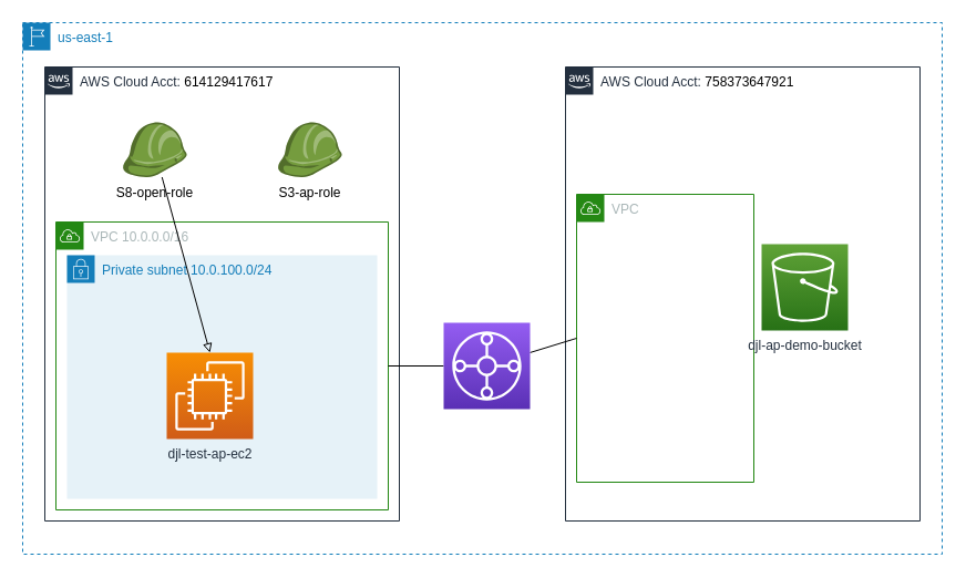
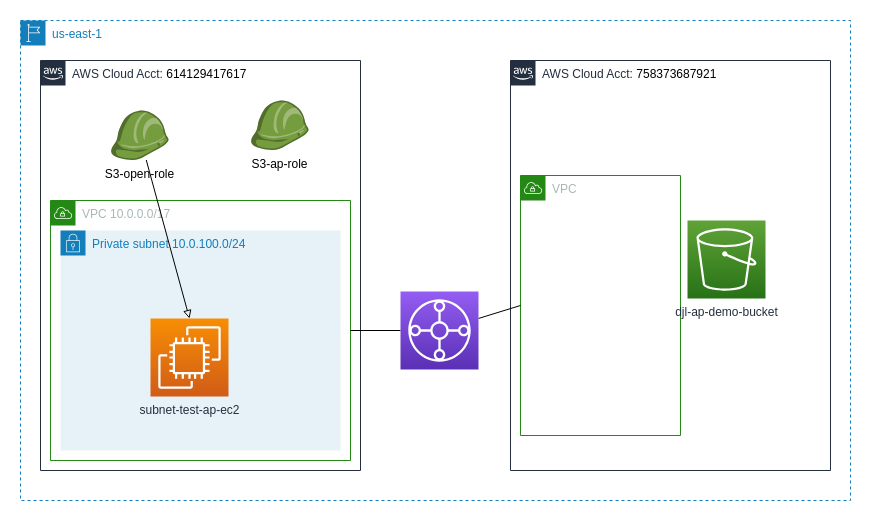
- <mxCell id="6" value="AWS Cloud Acct: &lt;font color=&quot;#000000&quot;&gt;7&lt;font style=&quot;font-size: 12px&quot;&gt;58373647921&lt;/font&gt;&lt;/font&gt;" style="points=[[0,0],[0.25,0],[0.5,0],[0.75,0],[1,0],[1,0.25],[1,0.5],[1,0.75],[1,1],[0.75,1],[0.5,1],[0.25,1],[0,1],[0,0.75],[0,0.5],[0,0.25]];outlineConnect=0;gradientColor=none;html=1;whiteSpace=wrap;fontSize=12;fontStyle=0;shape=mxgraph.aws4.group;grIcon=mxgraph.aws4.group_aws_cloud_alt;strokeColor=#232F3E;fillColor=none;verticalAlign=top;align=left;spacingLeft=30;fontColor=#232F3E;dashed=0;" vertex="1" parent="1"><mxGeometry x="510" y="60" width="320" height="410" as="geometry" /></mxCell>
+ <mxCell id="6" value="AWS Cloud Acct: &lt;font color=&quot;#000000&quot;&gt;7&lt;font style=&quot;font-size: 12px&quot;&gt;58373687921&lt;/font&gt;&lt;/font&gt;" style="points=[[0,0],[0.25,0],[0.5,0],[0.75,0],[1,0],[1,0.25],[1,0.5],[1,0.75],[1,1],[0.75,1],[0.5,1],[0.25,1],[0,1],[0,0.75],[0,0.5],[0,0.25]];outlineConnect=0;gradientColor=none;html=1;whiteSpace=wrap;fontSize=12;fontStyle=0;shape=mxgraph.aws4.group;grIcon=mxgraph.aws4.group_aws_cloud_alt;strokeColor=#232F3E;fillColor=none;verticalAlign=top;align=left;spacingLeft=30;fontColor=#232F3E;dashed=0;" vertex="1" parent="1"><mxGeometry x="510" y="60" width="320" height="410" as="geometry" /></mxCell>
- <mxCell id="15" value="S3-ap-role" style="outlineConnect=0;dashed=0;verticalLabelPosition=bottom;verticalAlign=top;align=center;html=1;shape=mxgraph.aws3.role;fillColor=#759C3E;gradientColor=none;labelBackgroundColor=none;fontFamily=Helvetica;fontSize=12;fontColor=#000000;" vertex="1" parent="1"><mxGeometry x="250" y="110" width="58" height="49.5" as="geometry" /></mxCell>
+ <mxCell id="15" value="S3-ap-role" style="outlineConnect=0;dashed=0;verticalLabelPosition=bottom;verticalAlign=top;align=center;html=1;shape=mxgraph.aws3.role;fillColor=#759C3E;gradientColor=none;labelBackgroundColor=none;fontFamily=Helvetica;fontSize=12;fontColor=#000000;" vertex="1" parent="1"><mxGeometry x="250" y="100" width="58" height="49.5" as="geometry" /></mxCell>
- <mxCell id="14" value="S8-open-role" style="outlineConnect=0;dashed=0;verticalLabelPosition=bottom;verticalAlign=top;align=center;html=1;shape=mxgraph.aws3.role;fillColor=#759C3E;gradientColor=none;labelBackgroundColor=none;fontFamily=Helvetica;fontSize=12;fontColor=#000000;" vertex="1" parent="1"><mxGeometry x="110" y="110" width="58" height="49.5" as="geometry" /></mxCell>
+ <mxCell id="14" value="S3-open-role" style="outlineConnect=0;dashed=0;verticalLabelPosition=bottom;verticalAlign=top;align=center;html=1;shape=mxgraph.aws3.role;fillColor=#759C3E;gradientColor=none;labelBackgroundColor=none;fontFamily=Helvetica;fontSize=12;fontColor=#000000;" vertex="1" parent="1"><mxGeometry x="110" y="110" width="58" height="49.5" as="geometry" /></mxCell>
- <mxCell id="5" value="VPC 10.0.0.0/16" style="points=[[0,0],[0.25,0],[0.5,0],[0.75,0],[1,0],[1,0.25],[1,0.5],[1,0.75],[1,1],[0.75,1],[0.5,1],[0.25,1],[0,1],[0,0.75],[0,0.5],[0,0.25]];outlineConnect=0;gradientColor=none;html=1;whiteSpace=wrap;fontSize=12;fontStyle=0;shape=mxgraph.aws4.group;grIcon=mxgraph.aws4.group_vpc;strokeColor=#248814;fillColor=none;verticalAlign=top;align=left;spacingLeft=30;fontColor=#AAB7B8;dashed=0;labelBackgroundColor=none;fontFamily=Helvetica;" vertex="1" parent="1"><mxGeometry x="50" y="200" width="300" height="260" as="geometry" /></mxCell>
+ <mxCell id="5" value="VPC 10.0.0.0/17" style="points=[[0,0],[0.25,0],[0.5,0],[0.75,0],[1,0],[1,0.25],[1,0.5],[1,0.75],[1,1],[0.75,1],[0.5,1],[0.25,1],[0,1],[0,0.75],[0,0.5],[0,0.25]];outlineConnect=0;gradientColor=none;html=1;whiteSpace=wrap;fontSize=12;fontStyle=0;shape=mxgraph.aws4.group;grIcon=mxgraph.aws4.group_vpc;strokeColor=#248814;fillColor=none;verticalAlign=top;align=left;spacingLeft=30;fontColor=#AAB7B8;dashed=0;labelBackgroundColor=none;fontFamily=Helvetica;" vertex="1" parent="1"><mxGeometry x="50" y="200" width="300" height="260" as="geometry" /></mxCell>
- <mxCell id="9" value="djl-test-ap-ec2" style="sketch=0;points=[[0,0,0],[0.25,0,0],[0.5,0,0],[0.75,0,0],[1,0,0],[0,1,0],[0.25,1,0],[0.5,1,0],[0.75,1,0],[1,1,0],[0,0.25,0],[0,0.5,0],[0,0.75,0],[1,0.25,0],[1,0.5,0],[1,0.75,0]];outlineConnect=0;fontColor=#232F3E;gradientColor=#F78E04;gradientDirection=north;fillColor=#D05C17;strokeColor=#ffffff;dashed=0;verticalLabelPosition=bottom;verticalAlign=top;align=center;html=1;fontSize=12;fontStyle=0;aspect=fixed;shape=mxgraph.aws4.resourceIcon;resIcon=mxgraph.aws4.ec2;labelBackgroundColor=none;fontFamily=Helvetica;" vertex="1" parent="1"><mxGeometry x="150" y="318" width="78" height="78" as="geometry" /></mxCell>
+ <mxCell id="9" value="subnet-test-ap-ec2" style="sketch=0;points=[[0,0,0],[0.25,0,0],[0.5,0,0],[0.75,0,0],[1,0,0],[0,1,0],[0.25,1,0],[0.5,1,0],[0.75,1,0],[1,1,0],[0,0.25,0],[0,0.5,0],[0,0.75,0],[1,0.25,0],[1,0.5,0],[1,0.75,0]];outlineConnect=0;fontColor=#232F3E;gradientColor=#F78E04;gradientDirection=north;fillColor=#D05C17;strokeColor=#ffffff;dashed=0;verticalLabelPosition=bottom;verticalAlign=top;align=center;html=1;fontSize=12;fontStyle=0;aspect=fixed;shape=mxgraph.aws4.resourceIcon;resIcon=mxgraph.aws4.ec2;labelBackgroundColor=none;fontFamily=Helvetica;" vertex="1" parent="1"><mxGeometry x="150" y="318" width="78" height="78" as="geometry" /></mxCell>
